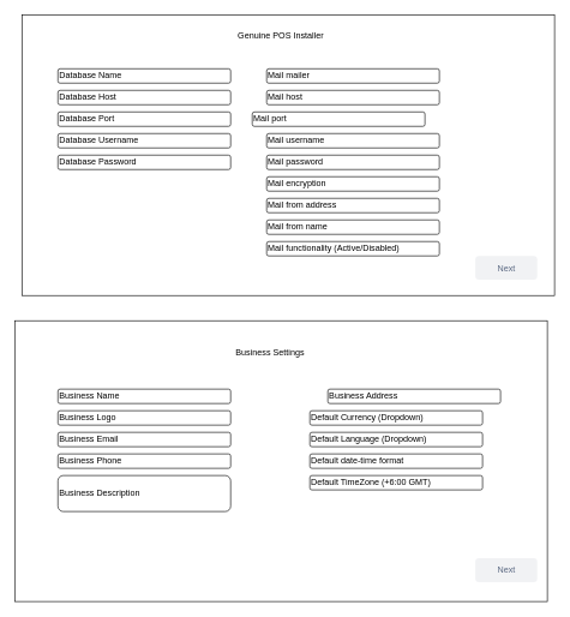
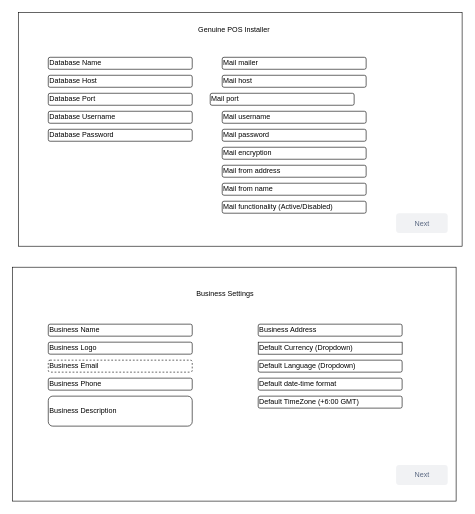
- <mxCell id="8" value="Business Address" style="rounded=1;whiteSpace=wrap;html=1;align=left;" vertex="1" parent="1"><mxGeometry x="455" y="540" width="240" height="20" as="geometry" /></mxCell>
+ <mxCell id="8" value="Business Address" style="rounded=1;whiteSpace=wrap;html=1;align=left;" vertex="1" parent="1"><mxGeometry x="430" y="540" width="240" height="20" as="geometry" /></mxCell>
- <mxCell id="9" value="Default Currency (Dropdown)" style="rounded=1;whiteSpace=wrap;html=1;align=left;" vertex="1" parent="1"><mxGeometry x="430" y="570" width="240" height="20" as="geometry" /></mxCell>
+ <mxCell id="9" value="Default Currency (Dropdown)" style="whiteSpace=wrap;html=1;align=left;rounded=0;" vertex="1" parent="1"><mxGeometry x="430" y="570" width="240" height="20" as="geometry" /></mxCell>
- <mxCell id="11" value="Business Email" style="rounded=1;whiteSpace=wrap;html=1;align=left;" vertex="1" parent="1"><mxGeometry x="80" y="600" width="240" height="20" as="geometry" /></mxCell>
+ <mxCell id="11" value="Business Email" style="rounded=1;whiteSpace=wrap;html=1;align=left;dashed=1;" vertex="1" parent="1"><mxGeometry x="80" y="600" width="240" height="20" as="geometry" /></mxCell>
